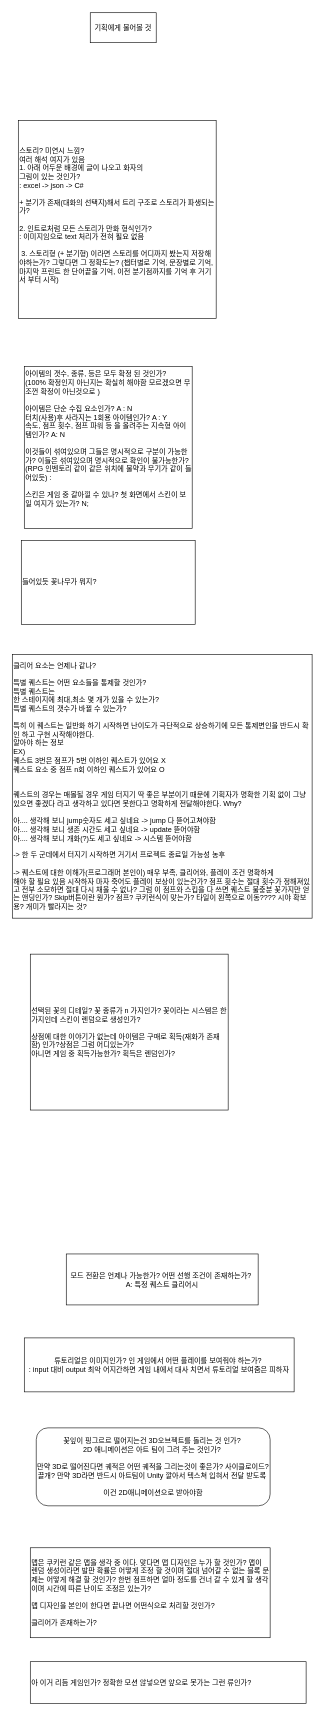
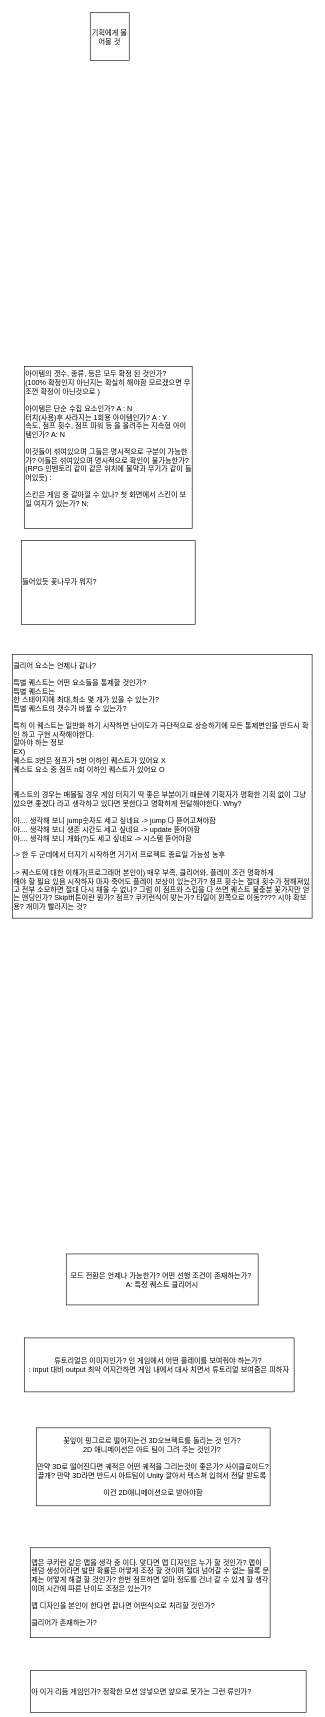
- <mxCell id="11" value="기획에게 물어볼 것" style="html=1;whiteSpace=wrap;" vertex="1" parent="1"><mxGeometry x="150" y="20" width="110" height="50" as="geometry" /></mxCell>
+ <mxCell id="11" value="기획에게 물어볼 것" style="html=1;whiteSpace=wrap;" vertex="1" parent="1"><mxGeometry x="150" y="20" width="65" height="80" as="geometry" /></mxCell>
- <mxCell id="2" value="&lt;div&gt;스토리? 미연시 느낌?&lt;/div&gt;&lt;div&gt;여러 해석 여지가 있음&lt;/div&gt;&lt;div&gt;1. 아래 어두운 배경에 글이 나오고 화자의&lt;/div&gt;&lt;div&gt;그림이 있는 것인가?&lt;/div&gt;&lt;div&gt;: excel -&amp;gt; json -&amp;gt; C#&lt;/div&gt;&lt;div&gt;&lt;br&gt;&lt;/div&gt;&lt;div&gt;+ 분기가 존재(대화의 선택지)해서 트리 구조로 스토리가 파생되는가?&lt;/div&gt;&lt;div&gt;&lt;br&gt;&lt;/div&gt;&lt;div&gt;2. 인트로처럼 모든 스토리가 만화 형식인가?&lt;/div&gt;&lt;div&gt;: 이미지임으로 text 처리가 전혀 필요 없음&lt;/div&gt;&lt;div&gt;&lt;br&gt;&lt;/div&gt;&lt;div&gt;&amp;nbsp;3. 스토리형 (+ 분기형) 이라면 스토리를 어디까지 봤는지 저장해야하는가? 그렇다면 그 정확도는? (챕터별로 기억, 문장별로 기억, 마지막 프린트 한 단어끝을 기억, 이전 분기점까지를 기억 후 거기서 부터 시작)&lt;/div&gt;&lt;div&gt;&lt;br&gt;&lt;/div&gt;" style="html=1;whiteSpace=wrap;align=left;" vertex="1" parent="1"><mxGeometry x="30" y="200" width="330" height="330" as="geometry" /></mxCell>
- <mxCell id="6" value="선택된 꽃의 디테일? 꽃 종류가 n 가지인가? 꽃이라는 시스템은 한가지인데 스킨이 렌덤으로 생성인가?&amp;nbsp;&lt;br&gt;&lt;br&gt;상점에 대한 이야기가 없는데 아이템은 구매로 획득(재화가 존재함) 인가?상점은 그럼 어디있는가?&amp;nbsp;&lt;br&gt;아니면 게임 중 획득가능한가? 획득은 렌덤인가?&amp;nbsp;" style="html=1;whiteSpace=wrap;align=left;" vertex="1" parent="1"><mxGeometry x="50" y="1590" width="330" height="260" as="geometry" /></mxCell>
- <mxCell id="9" value="꽃잎이 핑그르르 떨어지는건 3D오브젝트를 돌리는 것 인가?&amp;nbsp;&lt;br&gt;2D 애니메이션은 아트 팀이 그려 주는 것인가?&amp;nbsp;&lt;br&gt;&lt;br&gt;만약 3D로 떨어진다면 궤적은 어떤 궤적을 그리는것이 좋은가? 사이클로이드? 끌개? 만약 3D라면 반드시 아트팀이 Unity 깔아서 텍스쳐 입혀서 전달 받도록&amp;nbsp;&lt;br&gt;&lt;br&gt;이건 2D애니메이션으로 받아야함&lt;br&gt;" style="html=1;whiteSpace=wrap;rounded=1;" vertex="1" parent="1"><mxGeometry x="60" y="2380" width="390" height="130" as="geometry" /></mxCell>
+ <mxCell id="9" value="꽃잎이 핑그르르 떨어지는건 3D오브젝트를 돌리는 것 인가?&amp;nbsp;&lt;br&gt;2D 애니메이션은 아트 팀이 그려 주는 것인가?&amp;nbsp;&lt;br&gt;&lt;br&gt;만약 3D로 떨어진다면 궤적은 어떤 궤적을 그리는것이 좋은가? 사이클로이드? 끌개? 만약 3D라면 반드시 아트팀이 Unity 깔아서 텍스쳐 입혀서 전달 받도록&amp;nbsp;&lt;br&gt;&lt;br&gt;이건 2D애니메이션으로 받아야함&lt;br&gt;" style="html=1;whiteSpace=wrap;" vertex="1" parent="1"><mxGeometry x="60" y="2380" width="390" height="130" as="geometry" /></mxCell>
- <mxCell id="12" value="아 이거 리듬 게임인가? 정확한 모션 않넣으면 앞으로 못가는 그런 류인가?&amp;nbsp;" style="html=1;whiteSpace=wrap;align=left;" vertex="1" parent="1"><mxGeometry x="50" y="2770" width="460" height="70" as="geometry" /></mxCell>
+ <mxCell id="12" value="아 이거 리듬 게임인가? 정확한 모션 않넣으면 앞으로 못가는 그런 류인가?&amp;nbsp;" style="html=1;whiteSpace=wrap;align=left;" vertex="1" parent="1"><mxGeometry x="50" y="2785" width="460" height="70" as="geometry" /></mxCell>
